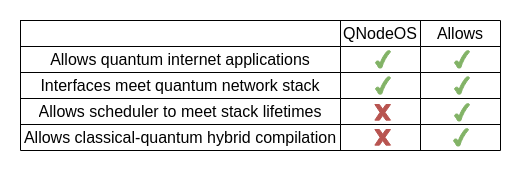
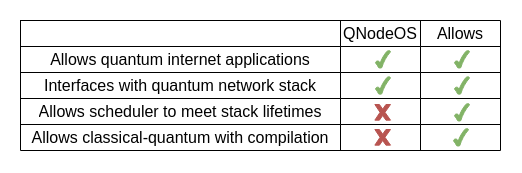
- <mxCell id="12" value="Interfaces meet quantum network stack" style="shape=partialRectangle;html=1;whiteSpace=wrap;connectable=0;strokeColor=inherit;overflow=hidden;fillColor=none;top=0;left=0;bottom=0;right=0;pointerEvents=1;fontSize=16;" parent="11" vertex="1"><mxGeometry width="320" height="26" as="geometry"><mxRectangle width="320" height="26" as="alternateBounds" /></mxGeometry></mxCell>
+ <mxCell id="12" value="Interfaces with quantum network stack" style="shape=partialRectangle;html=1;whiteSpace=wrap;connectable=0;strokeColor=inherit;overflow=hidden;fillColor=none;top=0;left=0;bottom=0;right=0;pointerEvents=1;fontSize=16;" parent="11" vertex="1"><mxGeometry width="320" height="26" as="geometry"><mxRectangle width="320" height="26" as="alternateBounds" /></mxGeometry></mxCell>
- <mxCell id="20" value="Allows classical-quantum hybrid compilation" style="shape=partialRectangle;html=1;whiteSpace=wrap;connectable=0;strokeColor=inherit;overflow=hidden;fillColor=none;top=0;left=0;bottom=0;right=0;pointerEvents=1;fontSize=16;" parent="19" vertex="1"><mxGeometry width="320" height="26" as="geometry"><mxRectangle width="320" height="26" as="alternateBounds" /></mxGeometry></mxCell>
+ <mxCell id="20" value="Allows classical-quantum with compilation" style="shape=partialRectangle;html=1;whiteSpace=wrap;connectable=0;strokeColor=inherit;overflow=hidden;fillColor=none;top=0;left=0;bottom=0;right=0;pointerEvents=1;fontSize=16;" parent="19" vertex="1"><mxGeometry width="320" height="26" as="geometry"><mxRectangle width="320" height="26" as="alternateBounds" /></mxGeometry></mxCell>
